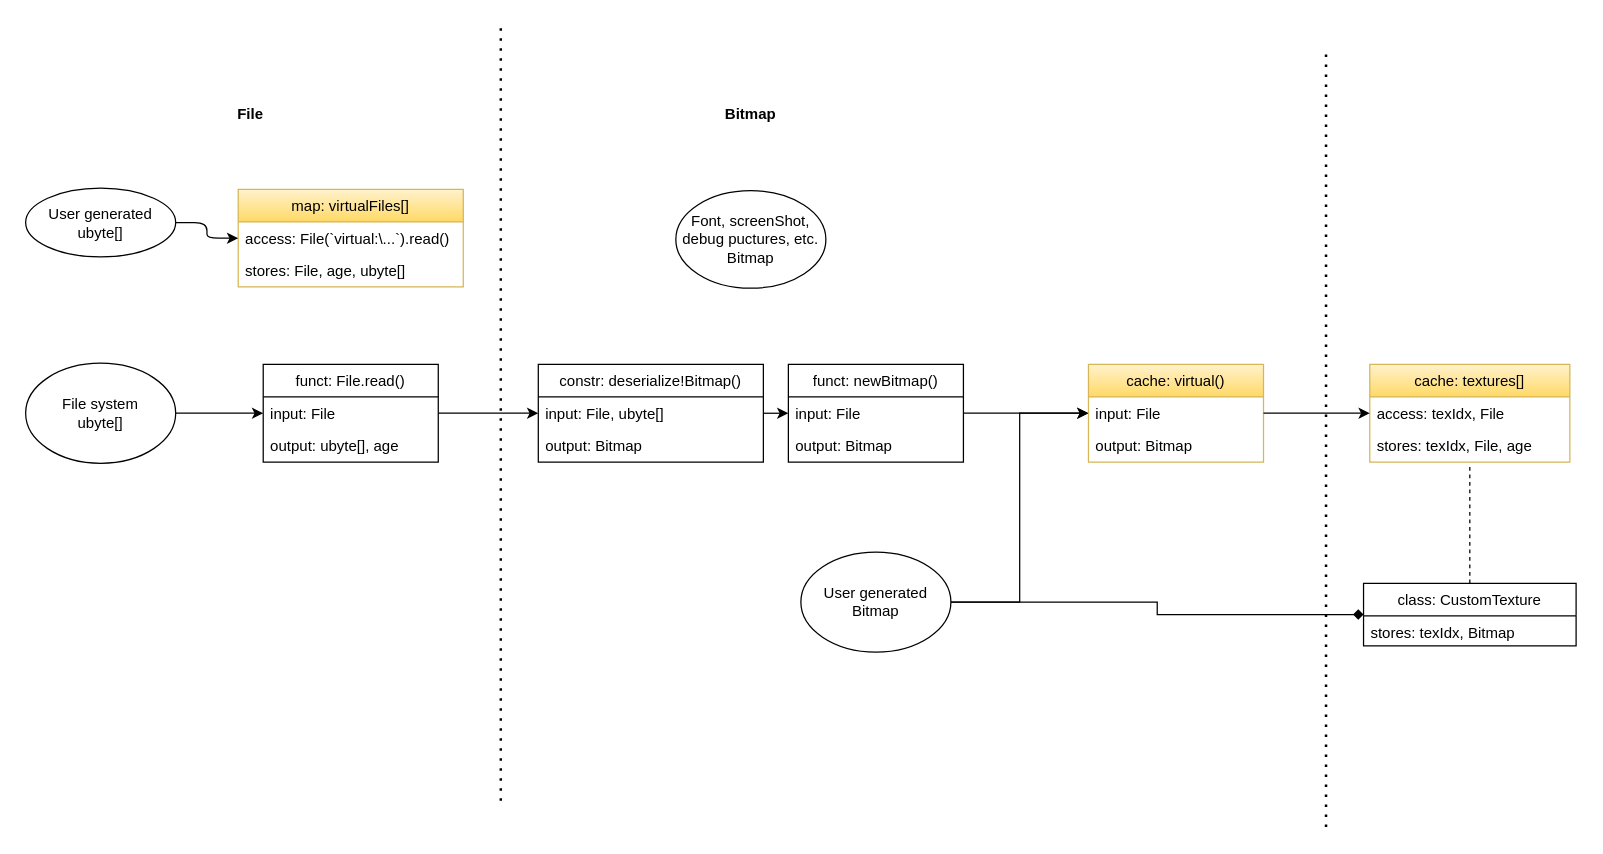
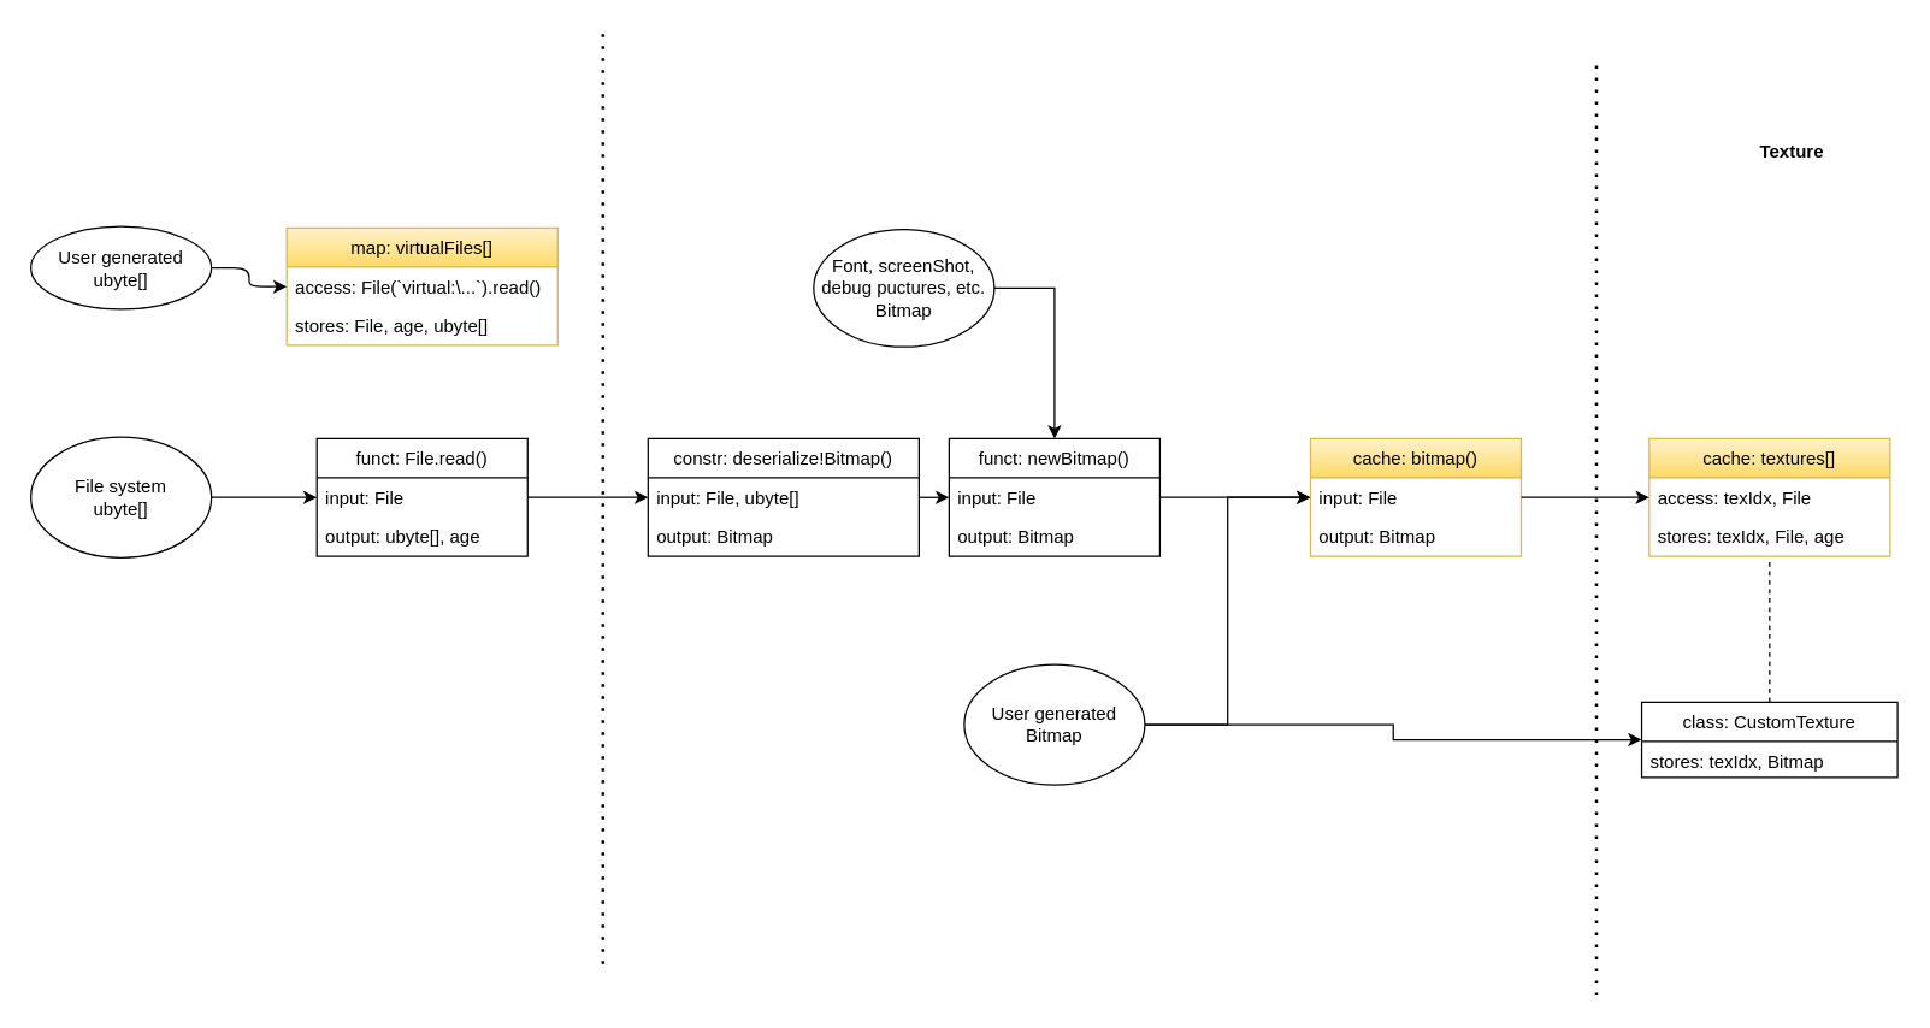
- <mxCell id="33" value="&lt;b&gt;File&lt;/b&gt;" style="text;html=1;strokeColor=none;fillColor=none;align=center;verticalAlign=middle;whiteSpace=wrap;rounded=0;" parent="1" vertex="1"><mxGeometry x="180" y="81" width="40" height="20" as="geometry" /></mxCell>
- <mxCell id="34" value="&lt;b&gt;Bitmap&lt;/b&gt;" style="text;html=1;strokeColor=none;fillColor=none;align=center;verticalAlign=middle;whiteSpace=wrap;rounded=0;" parent="1" vertex="1"><mxGeometry x="580" y="81" width="40" height="20" as="geometry" /></mxCell>
+ <mxCell id="35" value="&lt;b&gt;Texture&lt;/b&gt;" style="text;html=1;strokeColor=none;fillColor=none;align=center;verticalAlign=middle;whiteSpace=wrap;rounded=0;" parent="1" vertex="1"><mxGeometry x="1170" y="91" width="40" height="20" as="geometry" /></mxCell>
+ <mxCell id="25" style="edgeStyle=orthogonalEdgeStyle;orthogonalLoop=1;jettySize=auto;html=1;exitX=1;exitY=0.5;exitDx=0;exitDy=0;entryX=0.5;entryY=0;entryDx=0;entryDy=0;rounded=0;" parent="1" source="26" target="10" edge="1"><mxGeometry relative="1" as="geometry" /></mxCell>
- <mxCell id="36" value="cache: virtual()" style="swimlane;fontStyle=0;childLayout=stackLayout;horizontal=1;startSize=26;horizontalStack=0;resizeParent=1;resizeParentMax=0;resizeLast=0;collapsible=1;marginBottom=0;gradientColor=#ffd966;fillColor=#fff2cc;strokeColor=#d6b656;" parent="1" vertex="1"><mxGeometry x="870" y="291" width="140" height="78" as="geometry" /></mxCell>
+ <mxCell id="36" value="cache: bitmap()" style="swimlane;fontStyle=0;childLayout=stackLayout;horizontal=1;startSize=26;horizontalStack=0;resizeParent=1;resizeParentMax=0;resizeLast=0;collapsible=1;marginBottom=0;gradientColor=#ffd966;fillColor=#fff2cc;strokeColor=#d6b656;" parent="1" vertex="1"><mxGeometry x="870" y="291" width="140" height="78" as="geometry" /></mxCell>
- <mxCell id="27" style="edgeStyle=orthogonalEdgeStyle;rounded=0;orthogonalLoop=1;jettySize=auto;html=1;exitX=1;exitY=0.5;exitDx=0;exitDy=0;entryX=0;entryY=0.5;entryDx=0;entryDy=0;endArrow=diamond;" parent="1" source="29" target="2" edge="1"><mxGeometry relative="1" as="geometry" /></mxCell>
+ <mxCell id="27" style="edgeStyle=orthogonalEdgeStyle;rounded=0;orthogonalLoop=1;jettySize=auto;html=1;exitX=1;exitY=0.5;exitDx=0;exitDy=0;entryX=0;entryY=0.5;entryDx=0;entryDy=0;" parent="1" source="29" target="2" edge="1"><mxGeometry relative="1" as="geometry" /></mxCell>
